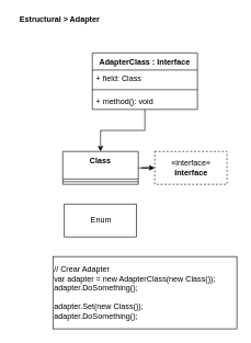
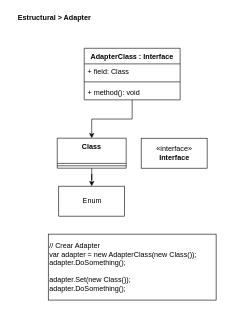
- <mxCell id="6" style="edgeStyle=orthogonalEdgeStyle;rounded=0;orthogonalLoop=1;jettySize=auto;html=1;" edge="1" parent="1" source="12" target="4"><mxGeometry relative="1" as="geometry" /></mxCell>
+ <mxCell id="6" style="edgeStyle=orthogonalEdgeStyle;rounded=0;orthogonalLoop=1;jettySize=auto;html=1;entryX=0.5;entryY=0;entryDx=0;entryDy=0;" edge="1" parent="1" source="12" target="7"><mxGeometry relative="1" as="geometry" /></mxCell>
- <mxCell id="4" value="«interface»&lt;br&gt;&lt;b&gt;Interface&lt;/b&gt;" style="html=1;dashed=1;" vertex="1" parent="1"><mxGeometry x="235" y="230" width="110" height="50" as="geometry" /></mxCell>
+ <mxCell id="4" value="«interface»&lt;br&gt;&lt;b&gt;Interface&lt;/b&gt;" style="html=1;" vertex="1" parent="1"><mxGeometry x="235" y="230" width="110" height="50" as="geometry" /></mxCell>
